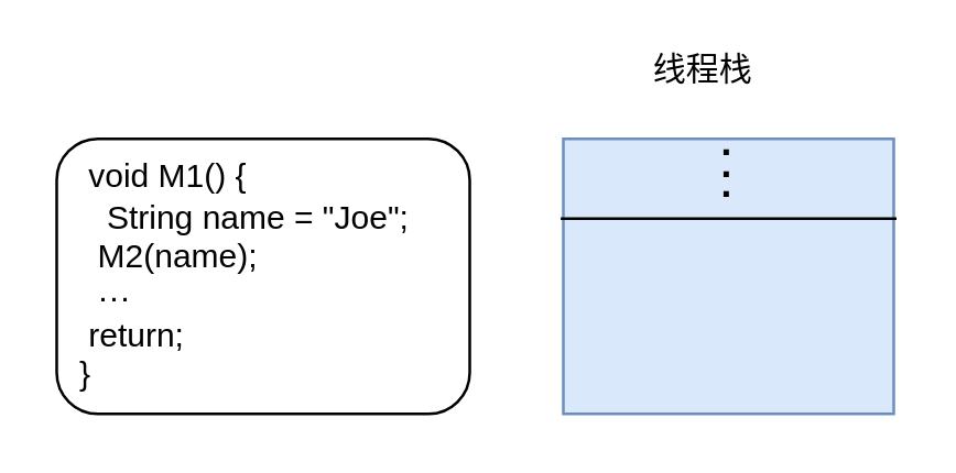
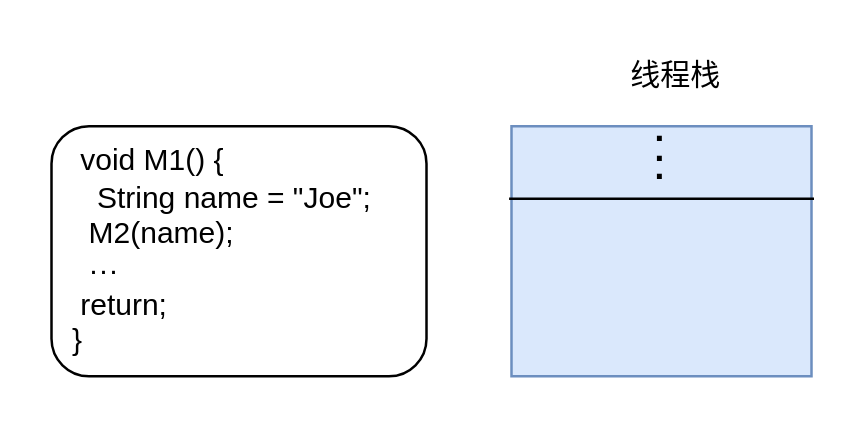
- <mxCell id="9" value="线程栈" style="text;html=1;strokeColor=none;fillColor=none;align=center;verticalAlign=middle;whiteSpace=wrap;rounded=0;" vertex="1" parent="1"><mxGeometry x="235" y="15" width="40" height="20" as="geometry" /></mxCell>
+ <mxCell id="9" value="线程栈" style="text;html=1;strokeColor=none;fillColor=none;align=center;verticalAlign=middle;whiteSpace=wrap;rounded=0;" vertex="1" parent="1"><mxGeometry x="250" y="20" width="40" height="20" as="geometry" /></mxCell>
